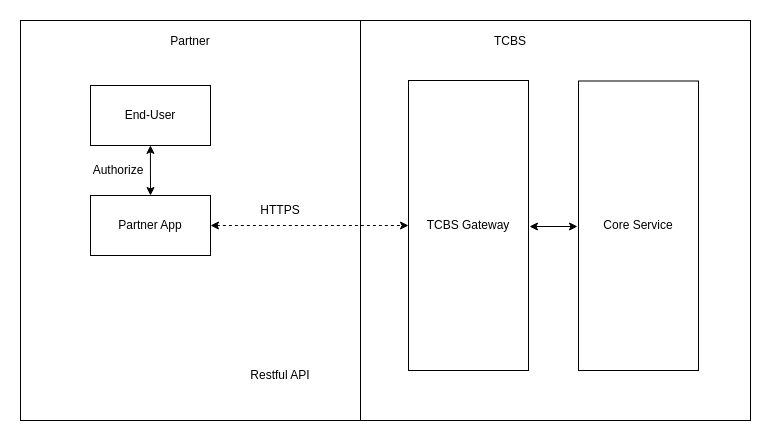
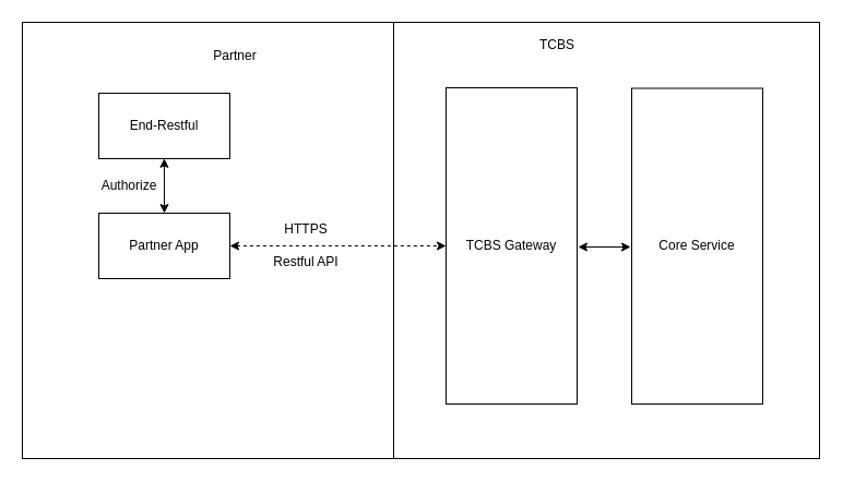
- <mxCell id="7" value="Partner" style="text;html=1;strokeColor=none;fillColor=none;align=center;verticalAlign=middle;whiteSpace=wrap;rounded=0;" vertex="1" parent="1"><mxGeometry x="160" y="26" width="60" height="30" as="geometry" /></mxCell>
+ <mxCell id="7" value="Partner" style="text;html=1;strokeColor=none;fillColor=none;align=center;verticalAlign=middle;whiteSpace=wrap;rounded=0;" vertex="1" parent="1"><mxGeometry x="185" y="36" width="60" height="30" as="geometry" /></mxCell>
- <mxCell id="4" value="End-User" style="rounded=0;whiteSpace=wrap;html=1;" vertex="1" parent="1"><mxGeometry x="90" y="85" width="120" height="60" as="geometry" /></mxCell>
+ <mxCell id="4" value="End-Restful" style="rounded=0;whiteSpace=wrap;html=1;" vertex="1" parent="1"><mxGeometry x="90" y="85" width="120" height="60" as="geometry" /></mxCell>
- <mxCell id="10" value="Restful API" style="text;html=1;strokeColor=none;fillColor=none;align=center;verticalAlign=middle;whiteSpace=wrap;rounded=0;" vertex="1" parent="1"><mxGeometry x="240" y="360" width="80" height="30" as="geometry" /></mxCell>
+ <mxCell id="10" value="Restful API" style="text;html=1;strokeColor=none;fillColor=none;align=center;verticalAlign=middle;whiteSpace=wrap;rounded=0;" vertex="1" parent="1"><mxGeometry x="240" y="225" width="80" height="30" as="geometry" /></mxCell>
